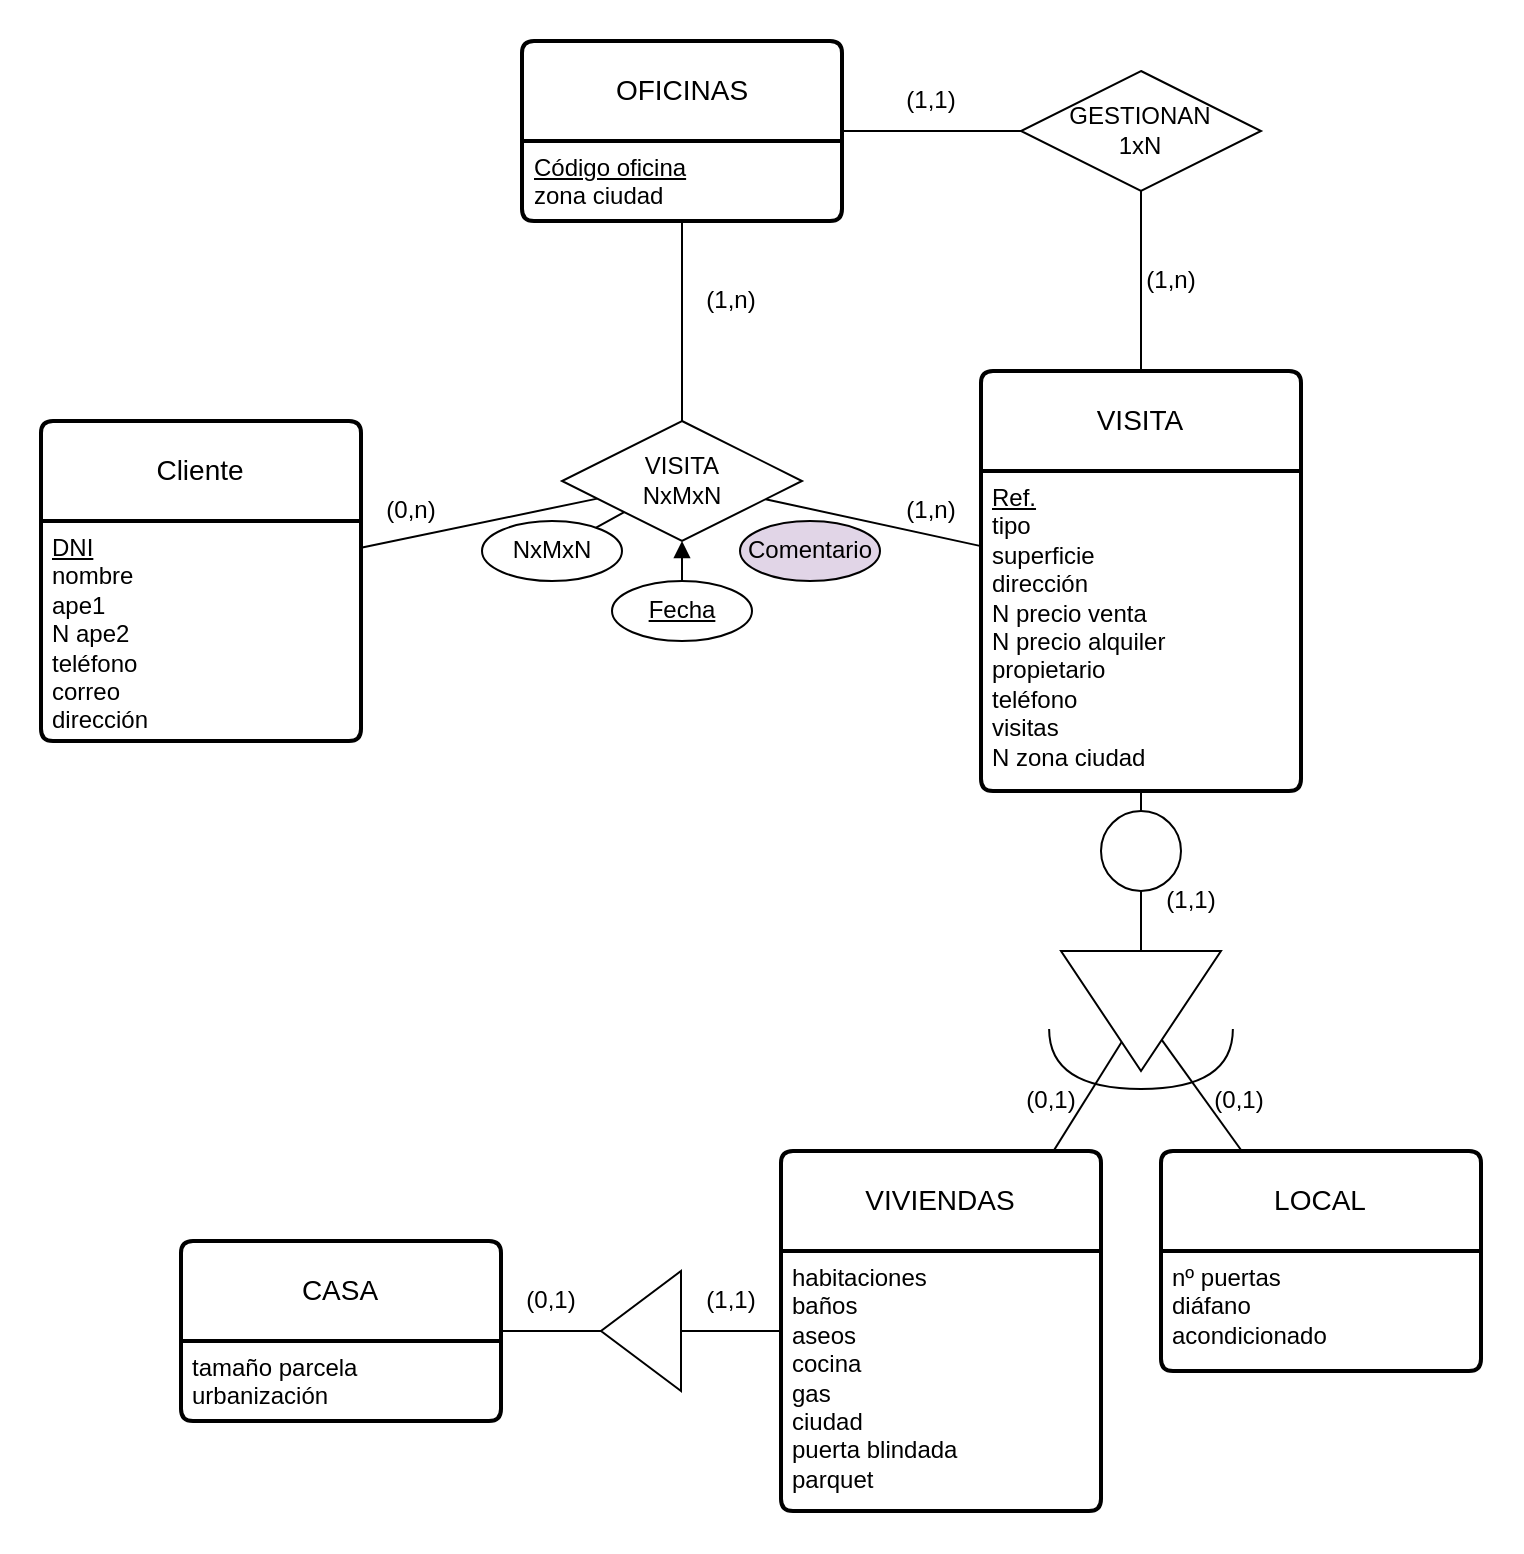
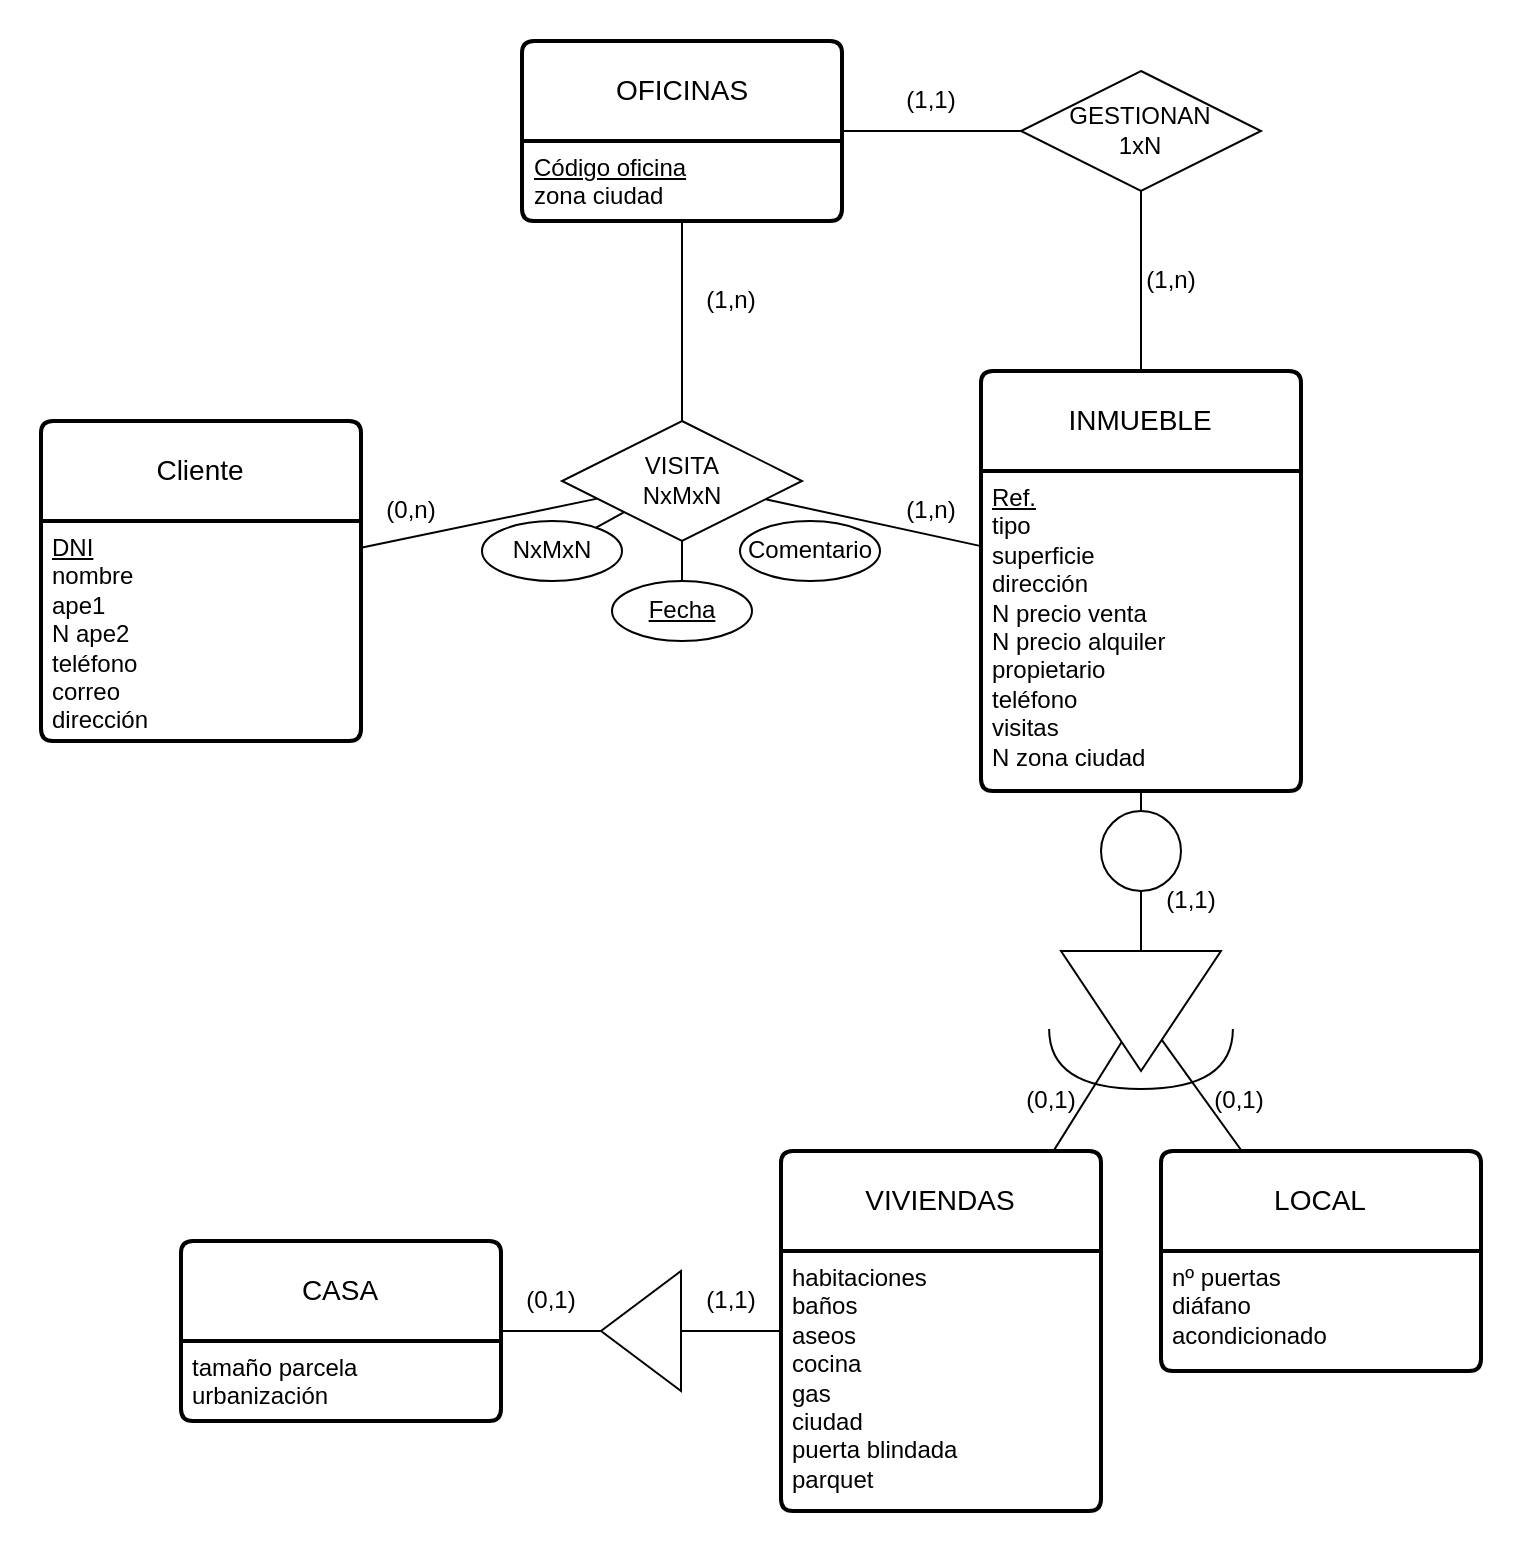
- <mxCell id="2" value="VISITA" style="swimlane;childLayout=stackLayout;horizontal=1;startSize=50;horizontalStack=0;rounded=1;fontSize=14;fontStyle=0;strokeWidth=2;resizeParent=0;resizeLast=1;shadow=0;dashed=0;align=center;arcSize=4;whiteSpace=wrap;html=1;" parent="1" vertex="1"><mxGeometry x="490" y="185" width="160" height="210" as="geometry" /></mxCell>
+ <mxCell id="2" value="INMUEBLE" style="swimlane;childLayout=stackLayout;horizontal=1;startSize=50;horizontalStack=0;rounded=1;fontSize=14;fontStyle=0;strokeWidth=2;resizeParent=0;resizeLast=1;shadow=0;dashed=0;align=center;arcSize=4;whiteSpace=wrap;html=1;" parent="1" vertex="1"><mxGeometry x="490" y="185" width="160" height="210" as="geometry" /></mxCell>
- <mxCell id="39" value="Comentario" style="ellipse;whiteSpace=wrap;html=1;align=center;fillColor=#e1d5e7;" parent="1" vertex="1"><mxGeometry x="369.5" y="260" width="70" height="30" as="geometry" /></mxCell>
+ <mxCell id="39" value="Comentario" style="ellipse;whiteSpace=wrap;html=1;align=center;" parent="1" vertex="1"><mxGeometry x="369.5" y="260" width="70" height="30" as="geometry" /></mxCell>
- <mxCell id="41" value="" style="endArrow=block;html=1;rounded=0;" parent="1" source="37" target="31" edge="1"><mxGeometry relative="1" as="geometry"><mxPoint x="303.5" y="218" as="sourcePoint" /><mxPoint x="325.5" y="233" as="targetPoint" /></mxGeometry></mxCell>
+ <mxCell id="41" value="" style="endArrow=none;html=1;rounded=0;" parent="1" source="37" target="31" edge="1"><mxGeometry relative="1" as="geometry"><mxPoint x="303.5" y="218" as="sourcePoint" /><mxPoint x="325.5" y="233" as="targetPoint" /></mxGeometry></mxCell>
